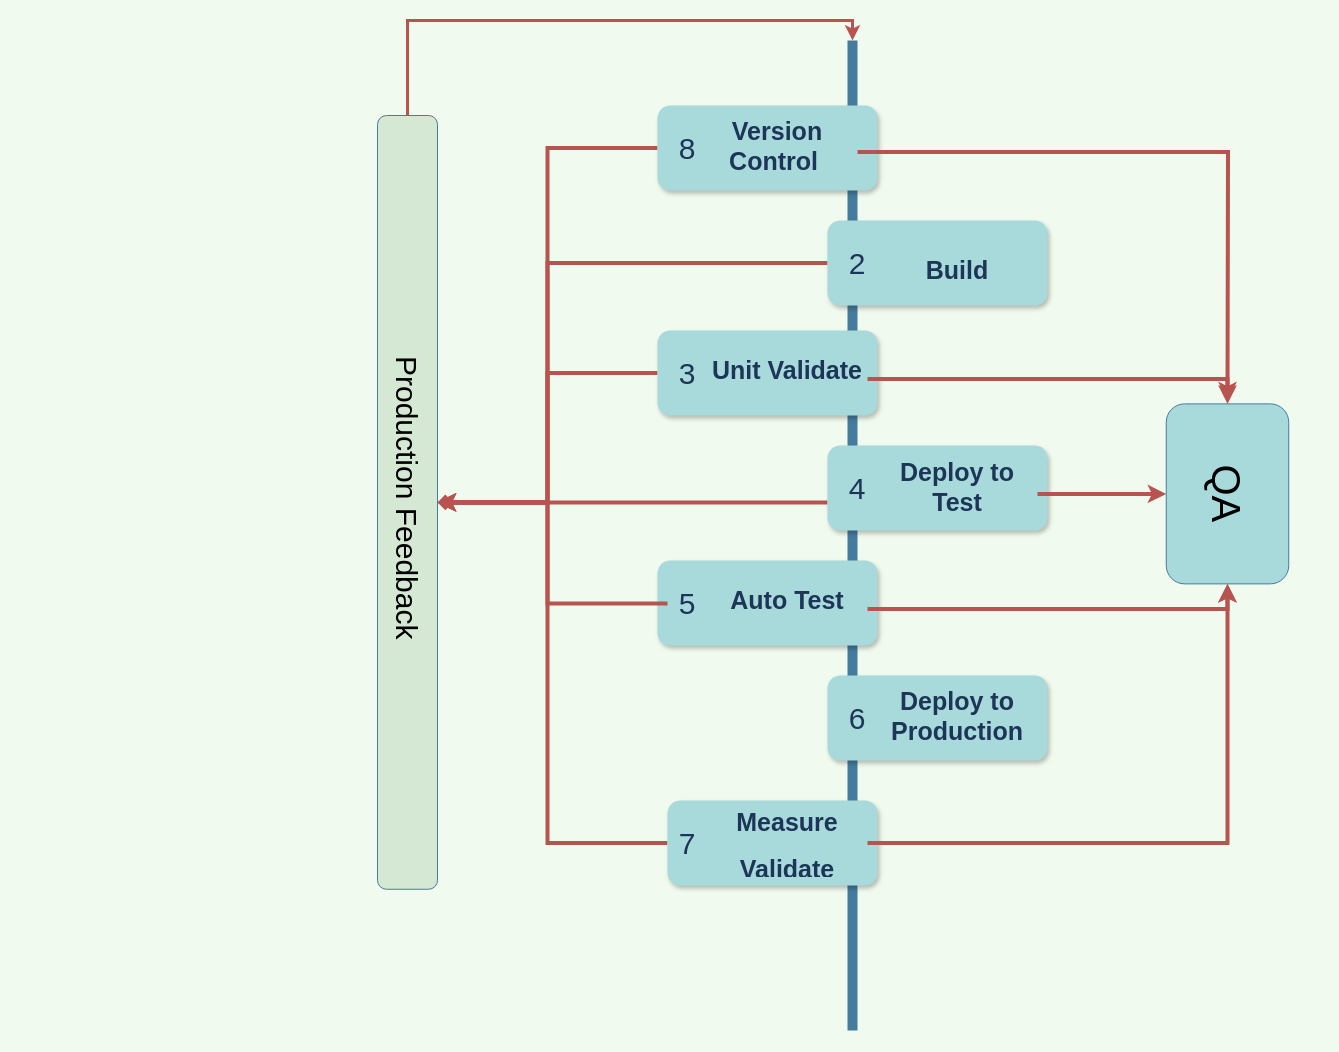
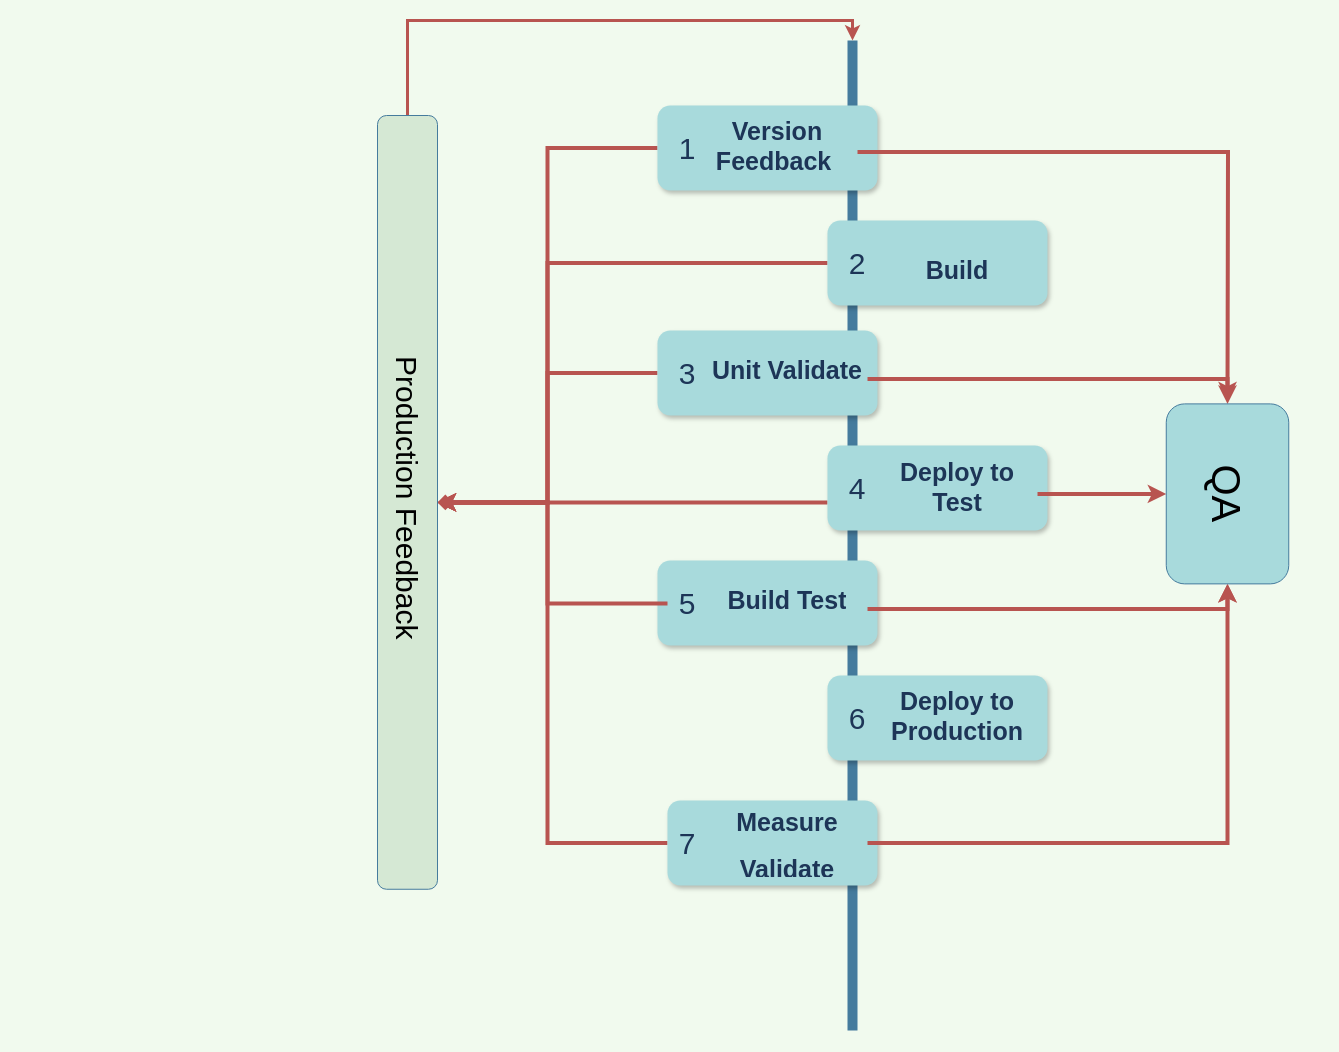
- <mxCell id="24" value="&lt;h1 style=&quot;font-size: 25px;&quot;&gt;Version Control&amp;nbsp;&lt;/h1&gt;" style="text;html=1;spacing=5;spacingTop=-20;whiteSpace=wrap;overflow=hidden;strokeWidth=4;fontSize=25;align=center;perimeterSpacing=0;verticalAlign=middle;labelBackgroundColor=none;labelBorderColor=none;fontColor=#1D3557;" parent="1" vertex="1"><mxGeometry x="697" y="113" width="160" height="77" as="geometry" /></mxCell>
+ <mxCell id="24" value="&lt;h1 style=&quot;font-size: 25px;&quot;&gt;Version Feedback&amp;nbsp;&lt;/h1&gt;" style="text;html=1;spacing=5;spacingTop=-20;whiteSpace=wrap;overflow=hidden;strokeWidth=4;fontSize=25;align=center;perimeterSpacing=0;verticalAlign=middle;labelBackgroundColor=none;labelBorderColor=none;fontColor=#1D3557;" parent="1" vertex="1"><mxGeometry x="697" y="113" width="160" height="77" as="geometry" /></mxCell>
- <mxCell id="5" value="8" style="text;html=1;strokeColor=none;fillColor=none;align=center;verticalAlign=middle;whiteSpace=wrap;fontSize=30;fontColor=#1D3557;" parent="1" vertex="1"><mxGeometry x="667" y="138" width="40" height="20" as="geometry" /></mxCell>
+ <mxCell id="5" value="1" style="text;html=1;strokeColor=none;fillColor=none;align=center;verticalAlign=middle;whiteSpace=wrap;fontSize=30;fontColor=#1D3557;" parent="1" vertex="1"><mxGeometry x="667" y="138" width="40" height="20" as="geometry" /></mxCell>
- <mxCell id="31" value="&lt;h1 style=&quot;font-size: 25px;&quot;&gt;Auto Test&lt;/h1&gt;" style="text;html=1;spacing=5;spacingTop=-20;whiteSpace=wrap;overflow=hidden;strokeColor=none;strokeWidth=4;fillColor=none;fontSize=25;fontColor=#1D3557;align=center;verticalAlign=middle;" parent="1" vertex="1"><mxGeometry x="707" y="570" width="160" height="77" as="geometry" /></mxCell>
+ <mxCell id="31" value="&lt;h1 style=&quot;font-size: 25px;&quot;&gt;Build Test&lt;/h1&gt;" style="text;html=1;spacing=5;spacingTop=-20;whiteSpace=wrap;overflow=hidden;strokeColor=none;strokeWidth=4;fillColor=none;fontSize=25;fontColor=#1D3557;align=center;verticalAlign=middle;" parent="1" vertex="1"><mxGeometry x="707" y="570" width="160" height="77" as="geometry" /></mxCell>
